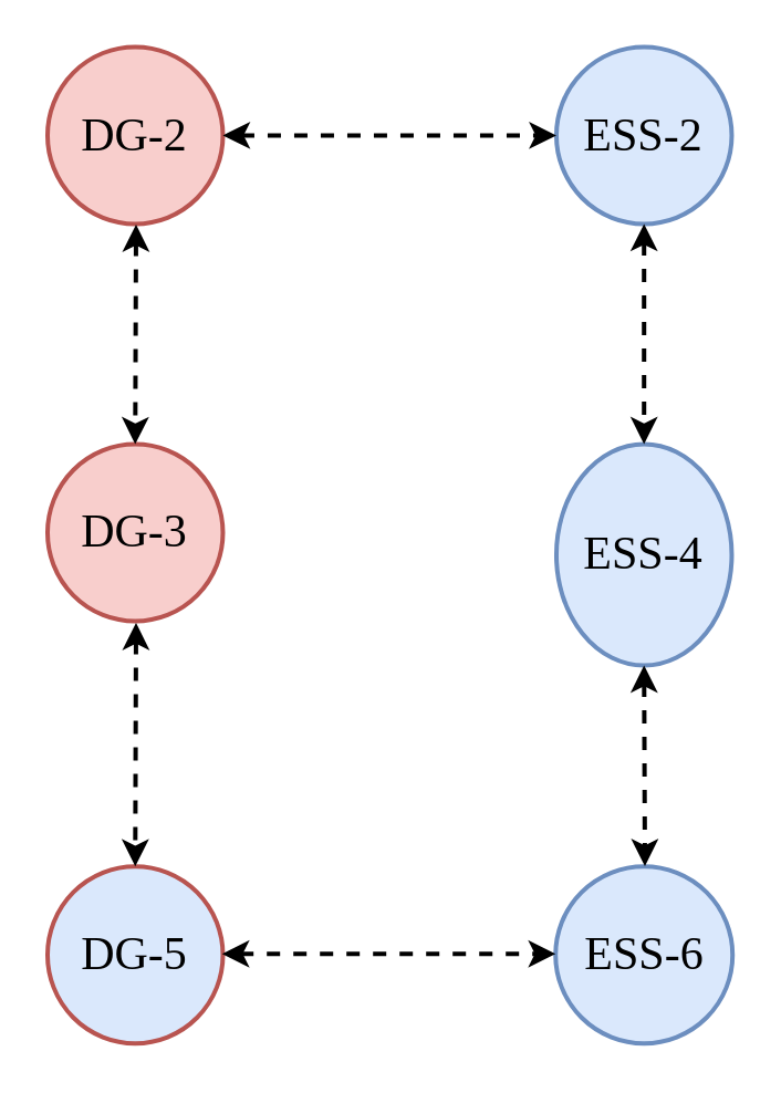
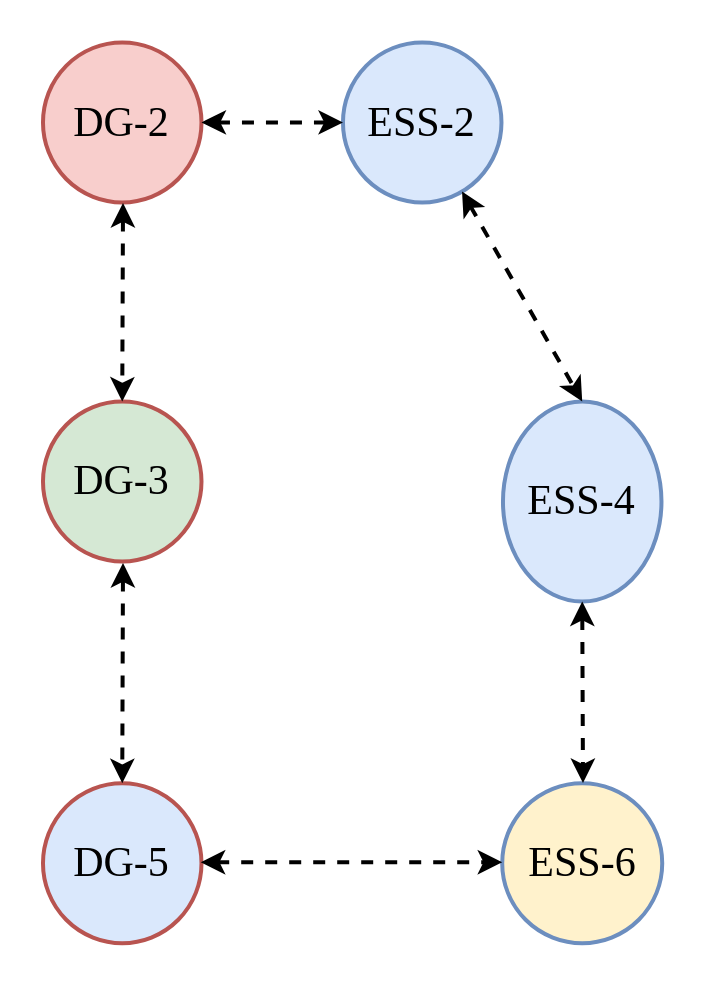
- <mxCell id="3" value="&lt;span style=&quot;font-family: &amp;#34;times new roman&amp;#34; ; font-size: 21px&quot;&gt;ESS-2&lt;br&gt;&lt;/span&gt;" style="ellipse;whiteSpace=wrap;html=1;rounded=1;strokeColor=#6c8ebf;strokeWidth=2;fillColor=#dae8fc;direction=north;" vertex="1" parent="1"><mxGeometry x="250.985" y="20.705" width="79.25" height="80" as="geometry" /></mxCell>
+ <mxCell id="3" value="&lt;span style=&quot;font-family: &amp;#34;times new roman&amp;#34; ; font-size: 21px&quot;&gt;ESS-2&lt;br&gt;&lt;/span&gt;" style="ellipse;whiteSpace=wrap;html=1;rounded=1;strokeColor=#6c8ebf;strokeWidth=2;fillColor=#dae8fc;direction=north;" vertex="1" parent="1"><mxGeometry x="170.985" y="20.705" width="79.25" height="80" as="geometry" /></mxCell>
- <mxCell id="4" value="&lt;span style=&quot;font-family: &amp;#34;times new roman&amp;#34; ; font-size: 21px&quot;&gt;DG-3&lt;/span&gt;" style="ellipse;whiteSpace=wrap;html=1;rounded=1;strokeColor=#b85450;strokeWidth=2;fillColor=#f8cecc;direction=north;" vertex="1" parent="1"><mxGeometry x="20.995" y="200.275" width="79.25" height="80" as="geometry" /></mxCell>
+ <mxCell id="4" value="&lt;span style=&quot;font-family: &amp;#34;times new roman&amp;#34; ; font-size: 21px&quot;&gt;DG-3&lt;/span&gt;" style="ellipse;whiteSpace=wrap;html=1;rounded=1;strokeColor=#b85450;strokeWidth=2;fillColor=#d5e8d4;direction=north;" vertex="1" parent="1"><mxGeometry x="20.995" y="200.275" width="79.25" height="80" as="geometry" /></mxCell>
- <mxCell id="6" value="&lt;span style=&quot;font-family: &amp;#34;times new roman&amp;#34; ; font-size: 21px&quot;&gt;ESS-6&lt;br&gt;&lt;/span&gt;" style="ellipse;whiteSpace=wrap;html=1;rounded=1;strokeColor=#6c8ebf;strokeWidth=2;fillColor=#dae8fc;direction=north;" vertex="1" parent="1"><mxGeometry x="250.605" y="391.09" width="80.01" height="80" as="geometry" /></mxCell>
+ <mxCell id="6" value="&lt;span style=&quot;font-family: &amp;#34;times new roman&amp;#34; ; font-size: 21px&quot;&gt;ESS-6&lt;br&gt;&lt;/span&gt;" style="ellipse;whiteSpace=wrap;html=1;rounded=1;strokeColor=#6c8ebf;strokeWidth=2;fillColor=#fff2cc;direction=north;" vertex="1" parent="1"><mxGeometry x="250.605" y="391.09" width="80.01" height="80" as="geometry" /></mxCell>
